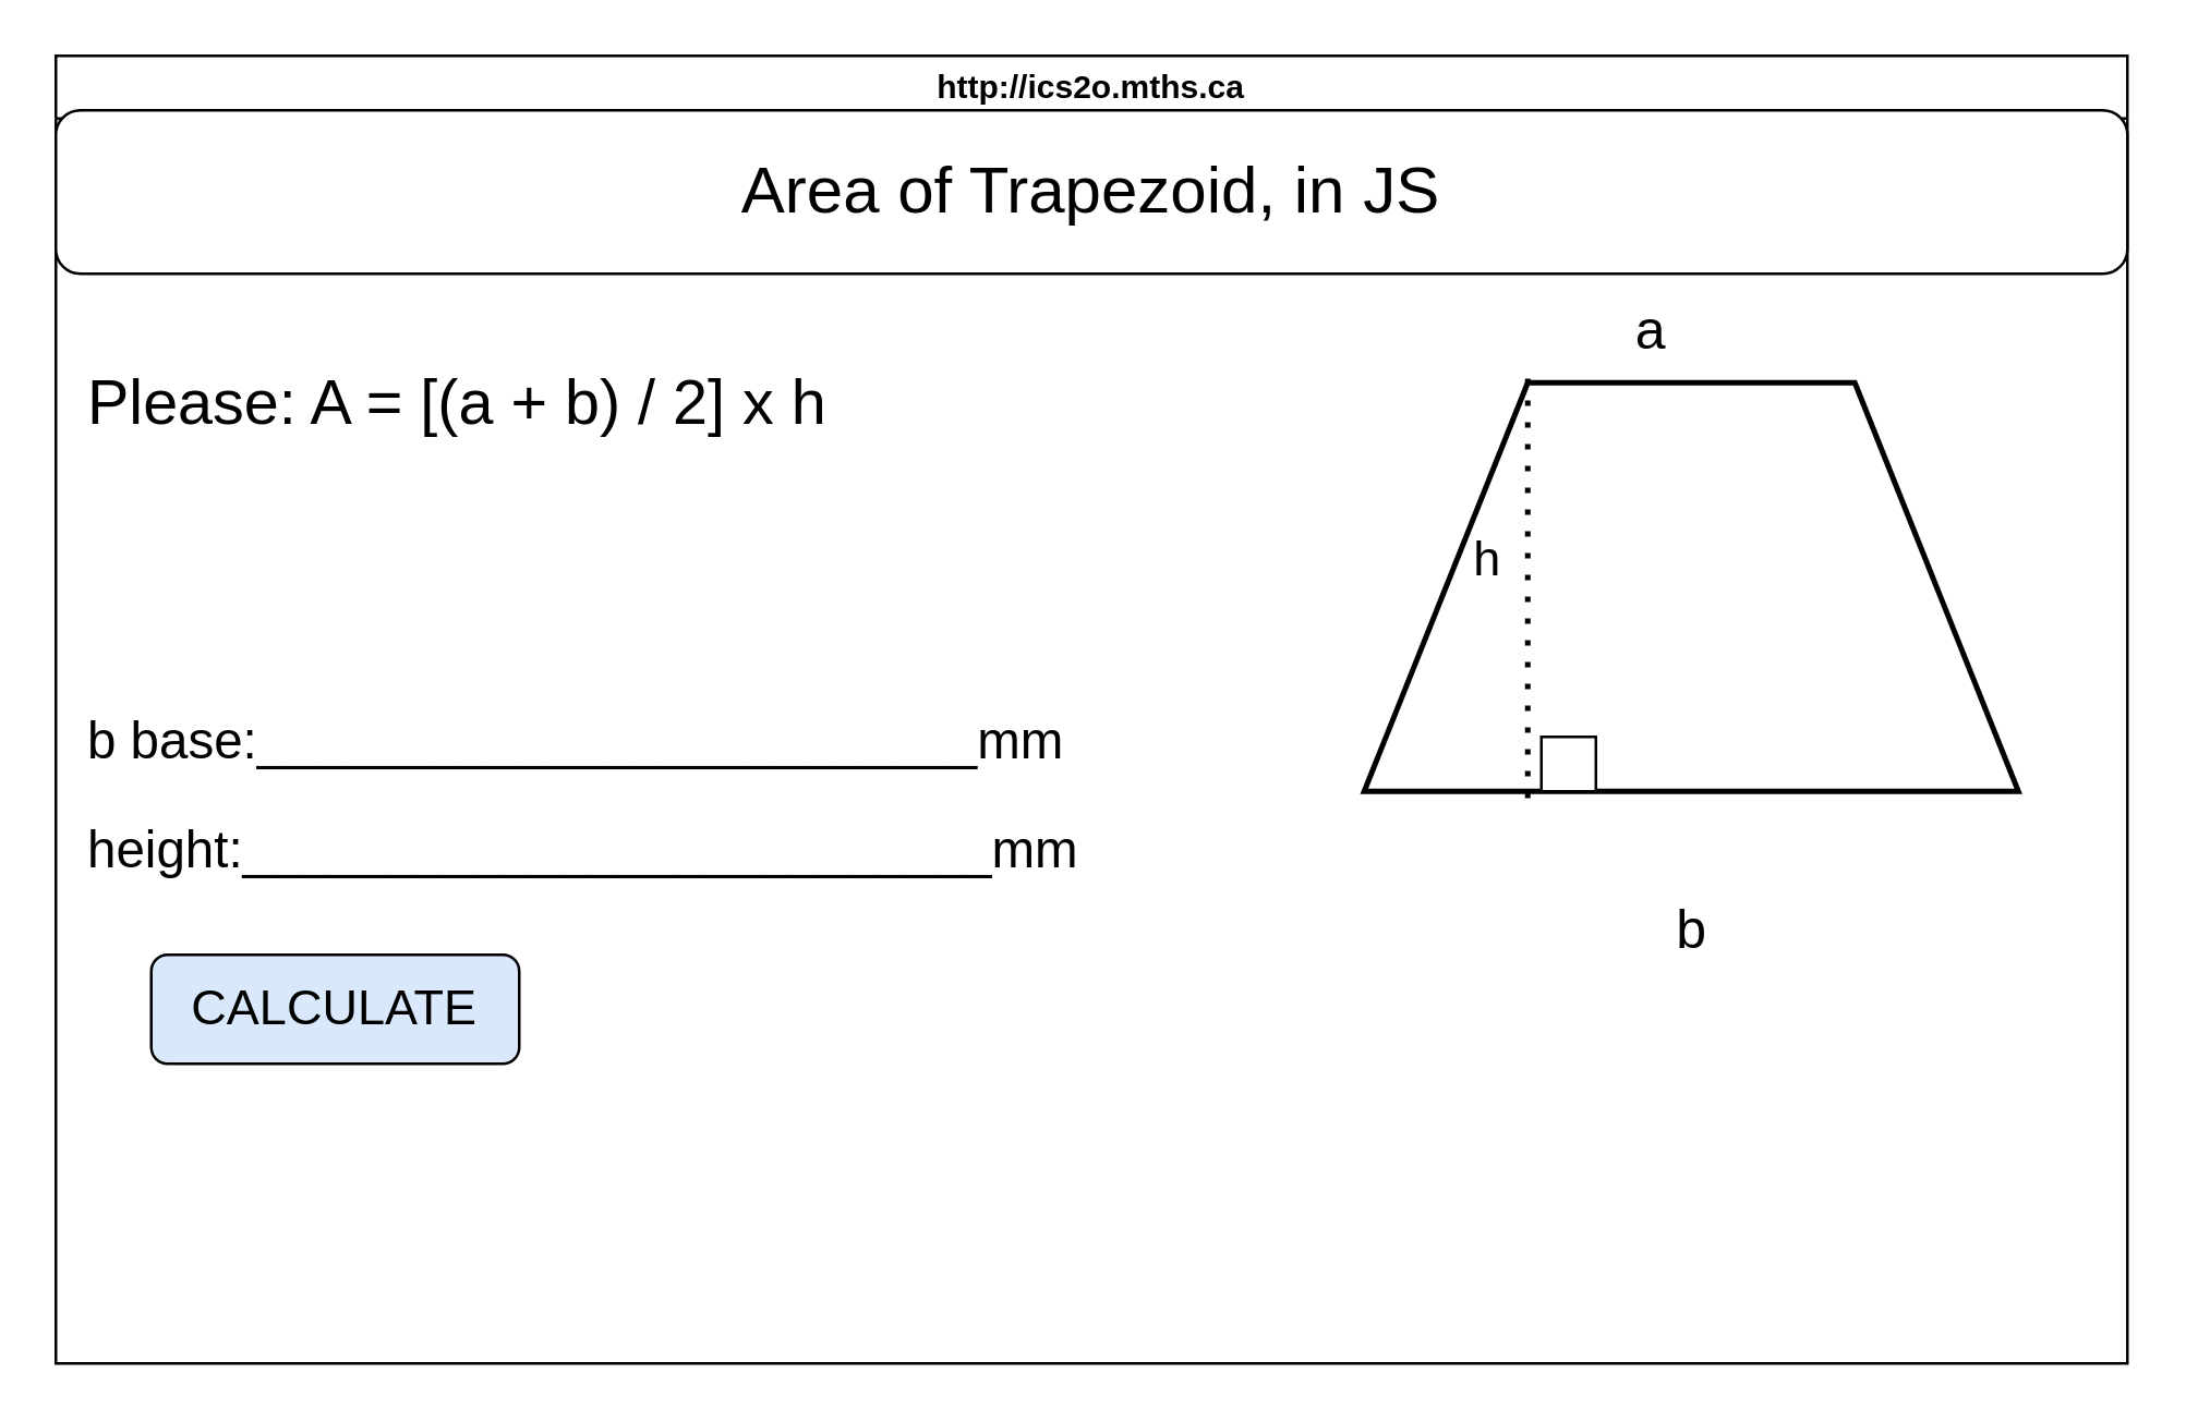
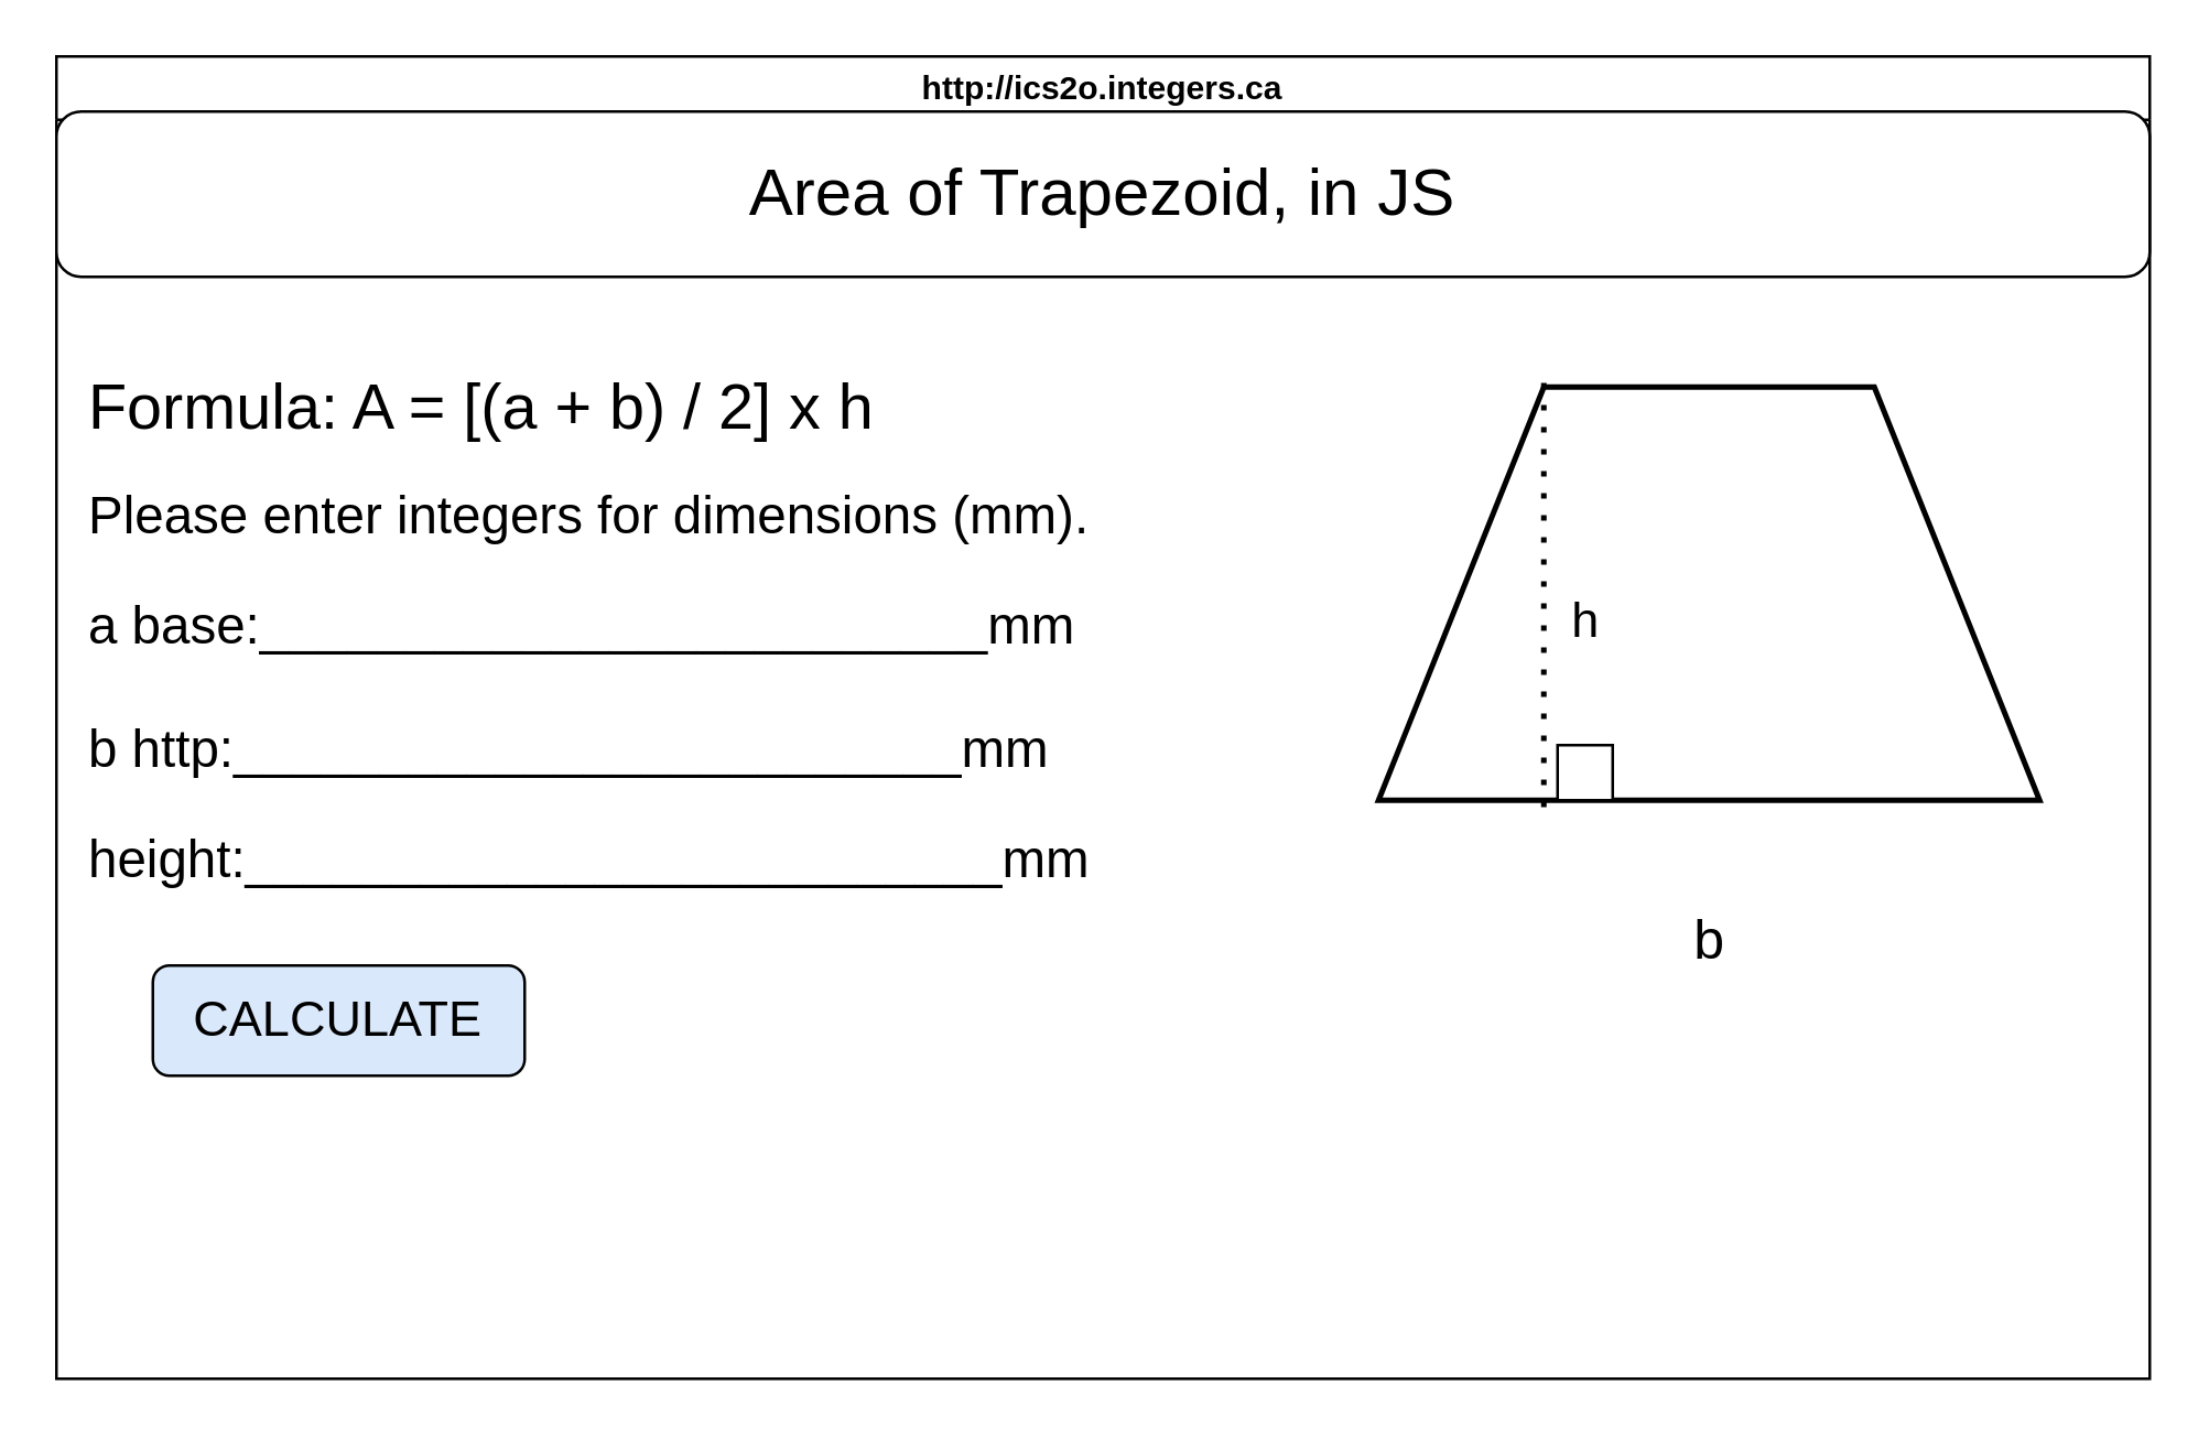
- <mxCell id="2" value="http://ics2o.mths.ca" style="swimlane;whiteSpace=wrap;html=1;" parent="1" vertex="1"><mxGeometry x="20" y="20" width="760" height="480" as="geometry" /></mxCell>
+ <mxCell id="2" value="http://ics2o.integers.ca" style="swimlane;whiteSpace=wrap;html=1;" parent="1" vertex="1"><mxGeometry x="20" y="20" width="760" height="480" as="geometry" /></mxCell>
- <mxCell id="13" value="&lt;font style=&quot;font-size: 20px;&quot;&gt;a&lt;/font&gt;" style="text;html=1;align=center;verticalAlign=middle;resizable=0;points=[];autosize=1;strokeColor=none;fillColor=none;" vertex="1" parent="2"><mxGeometry x="570" y="80" width="30" height="40" as="geometry" /></mxCell>
- <mxCell id="4" value="Please: A = [(a + b) / 2] x h" style="text;align=left;verticalAlign=middle;resizable=0;points=[];autosize=1;strokeColor=none;fillColor=none;fontSize=23;" vertex="1" parent="2"><mxGeometry x="10" y="105" width="310" height="40" as="geometry" /></mxCell>
+ <mxCell id="4" value="Formula: A = [(a + b) / 2] x h" style="text;align=left;verticalAlign=middle;resizable=0;points=[];autosize=1;strokeColor=none;fillColor=none;fontSize=23;" vertex="1" parent="2"><mxGeometry x="10" y="105" width="310" height="40" as="geometry" /></mxCell>
+ <mxCell id="5" value="Please enter integers for dimensions (mm)." style="text;align=left;verticalAlign=middle;resizable=0;points=[];autosize=1;strokeColor=none;fillColor=none;fontSize=19;labelBackgroundColor=none;" vertex="1" parent="2"><mxGeometry x="10" y="145" width="390" height="40" as="geometry" /></mxCell>
- <mxCell id="11" value="&lt;font style=&quot;font-size: 18px;&quot;&gt;h&lt;/font&gt;" style="text;html=1;align=center;verticalAlign=middle;resizable=0;points=[];autosize=1;strokeColor=none;fillColor=none;" vertex="1" parent="2"><mxGeometry x="510" y="165" width="30" height="40" as="geometry" /></mxCell>
+ <mxCell id="11" value="&lt;font style=&quot;font-size: 18px;&quot;&gt;h&lt;/font&gt;" style="text;html=1;align=center;verticalAlign=middle;resizable=0;points=[];autosize=1;strokeColor=none;fillColor=none;" vertex="1" parent="2"><mxGeometry x="540" y="185" width="30" height="40" as="geometry" /></mxCell>
+ <mxCell id="7" value="a base:_________________________mm" style="text;align=left;verticalAlign=middle;resizable=0;points=[];autosize=1;strokeColor=none;fillColor=none;fontSize=19;labelBackgroundColor=none;" vertex="1" parent="2"><mxGeometry x="10" y="185" width="390" height="40" as="geometry" /></mxCell>
- <mxCell id="6" value="b base:_________________________mm" style="text;align=left;verticalAlign=middle;resizable=0;points=[];autosize=1;strokeColor=none;fillColor=none;fontSize=19;labelBackgroundColor=none;" vertex="1" parent="2"><mxGeometry x="10" y="230" width="390" height="40" as="geometry" /></mxCell>
+ <mxCell id="6" value="b http:_________________________mm" style="text;align=left;verticalAlign=middle;resizable=0;points=[];autosize=1;strokeColor=none;fillColor=none;fontSize=19;labelBackgroundColor=none;" vertex="1" parent="2"><mxGeometry x="10" y="230" width="390" height="40" as="geometry" /></mxCell>
